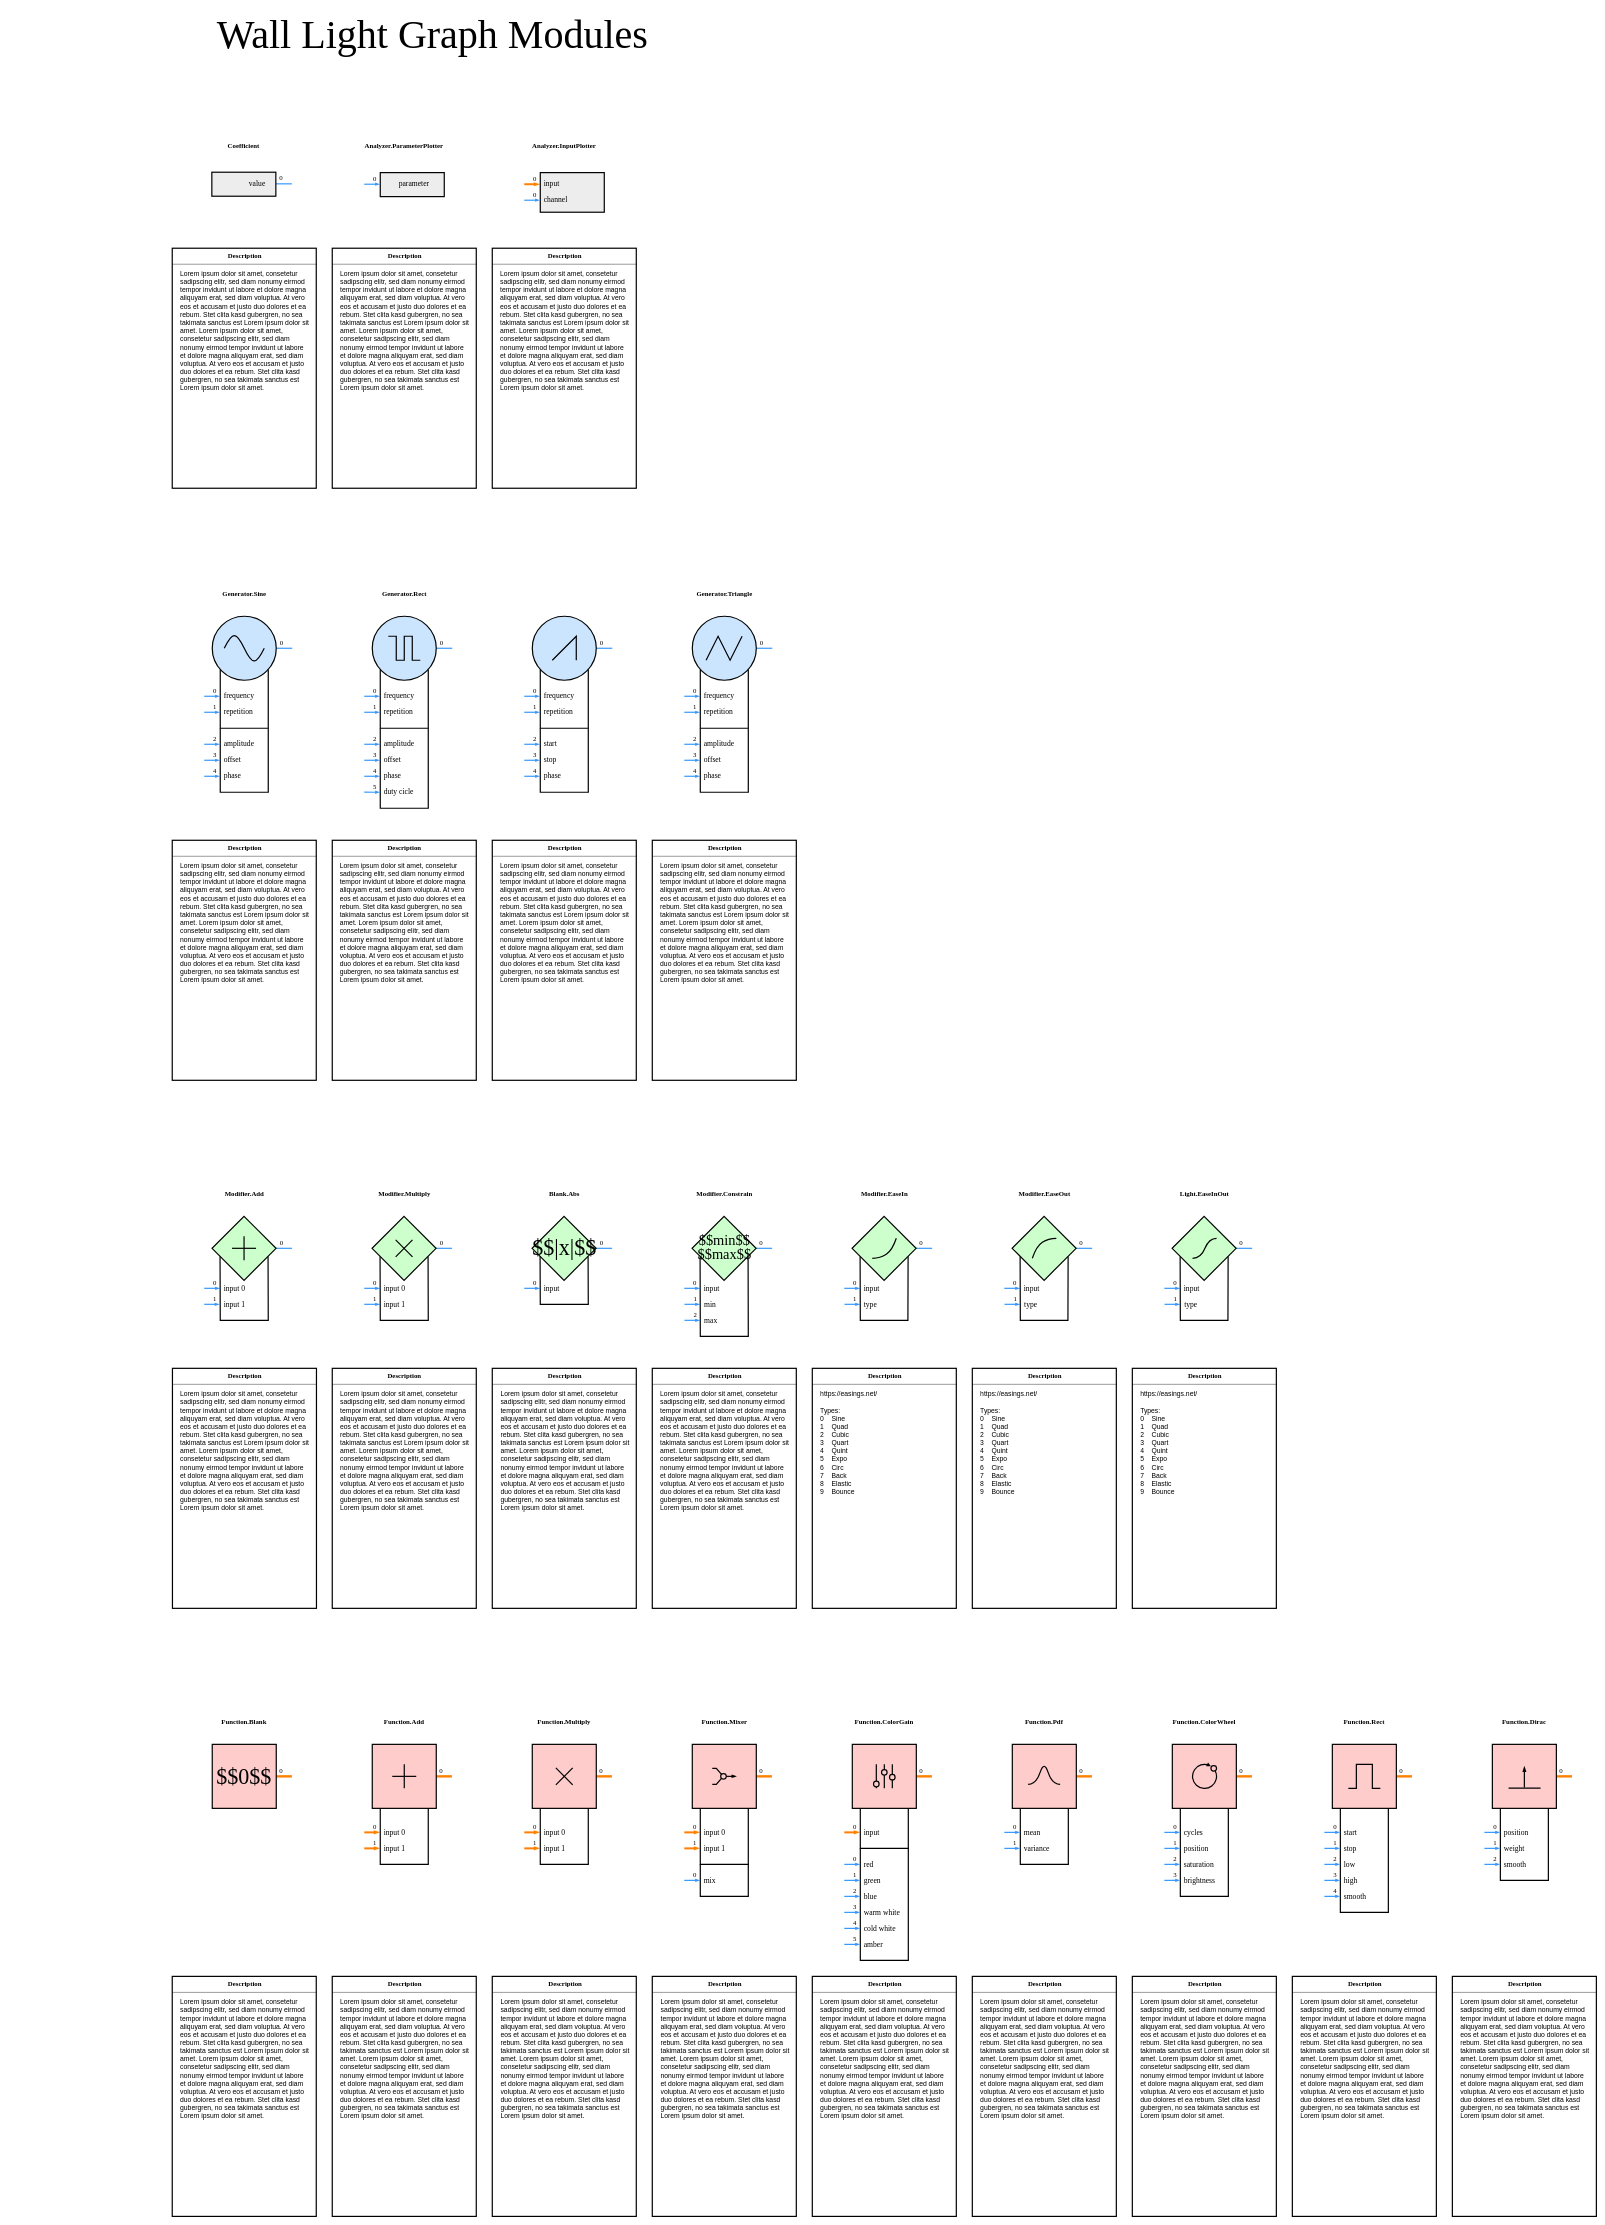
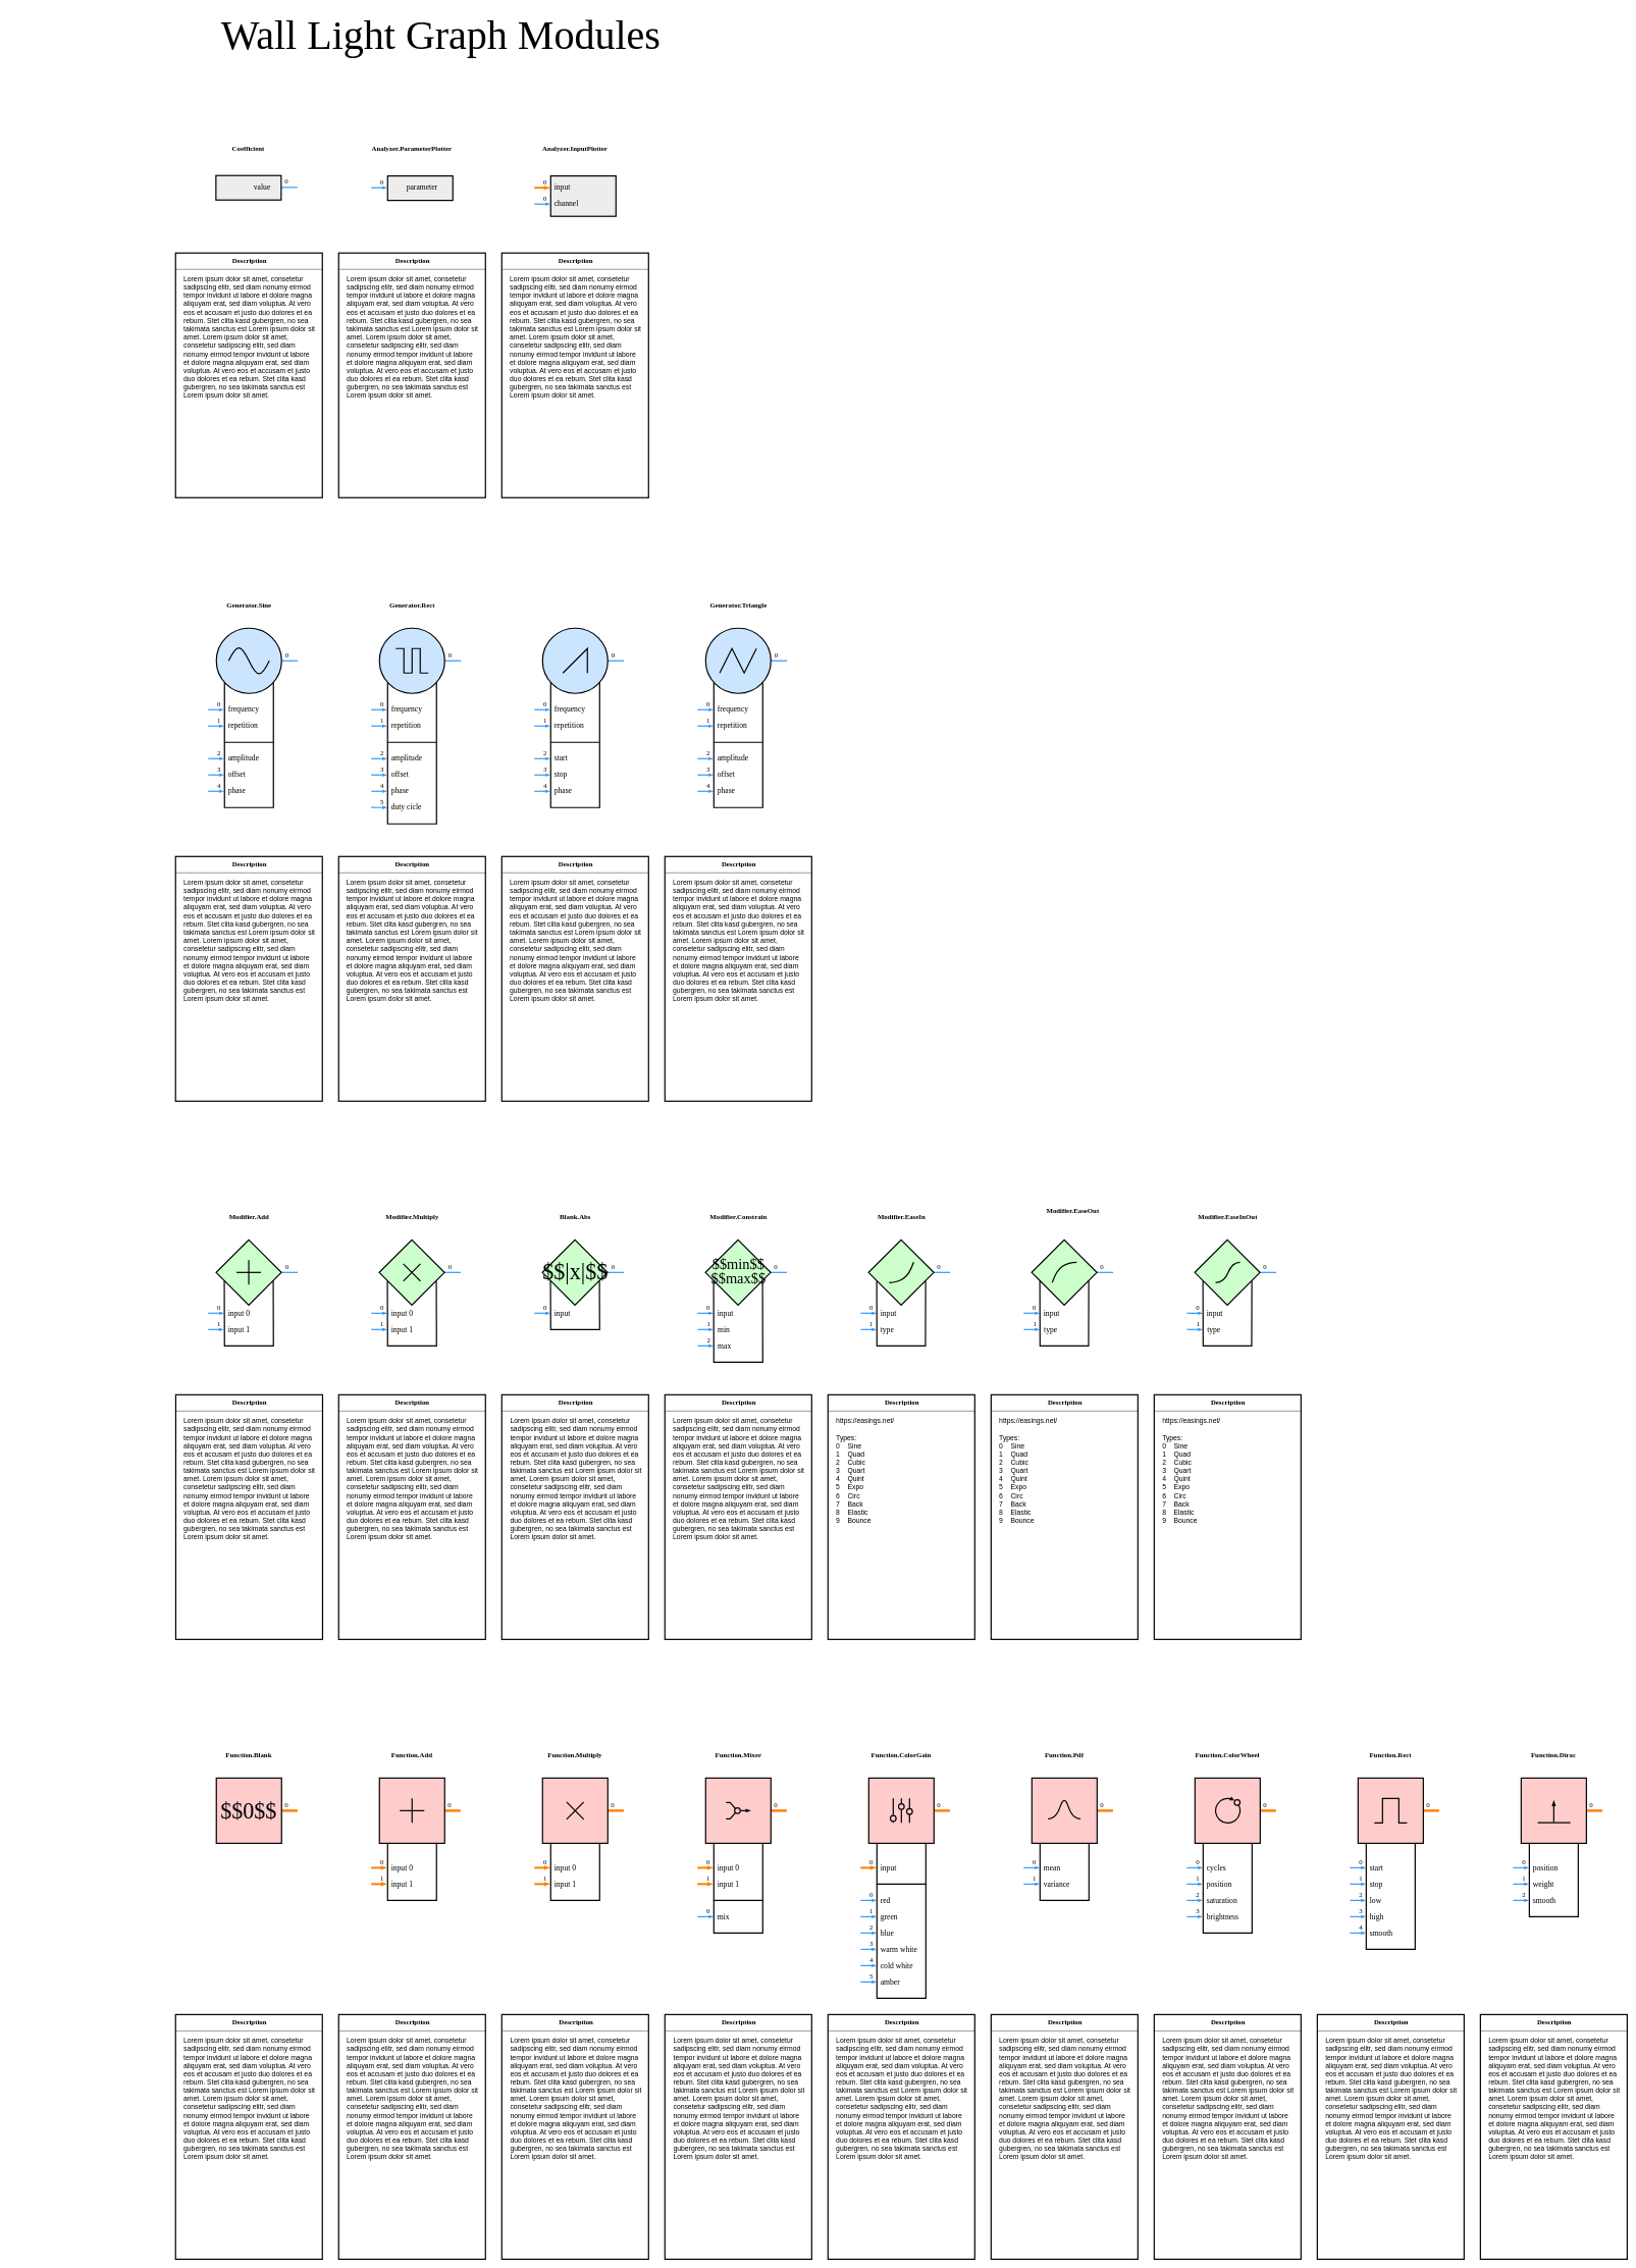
- <mxCell id="417" value="Modifier.EaseOut" style="text;html=1;align=center;verticalAlign=middle;resizable=0;points=[];autosize=1;strokeColor=none;fillColor=none;fontStyle=1;fontSize=17;fontFamily=Verdana;" vertex="1" parent="1"><mxGeometry x="2514.99" y="2970" width="190" height="30" as="geometry" /></mxCell>
+ <mxCell id="417" value="Modifier.EaseOut" style="text;html=1;align=center;verticalAlign=middle;resizable=0;points=[];autosize=1;strokeColor=none;fillColor=none;fontStyle=1;fontSize=17;fontFamily=Verdana;" vertex="1" parent="1"><mxGeometry x="2534.99" y="2955" width="190" height="30" as="geometry" /></mxCell>
- <mxCell id="433" value="Light.EaseInOut" style="text;html=1;align=center;verticalAlign=middle;resizable=0;points=[];autosize=1;strokeColor=none;fillColor=none;fontStyle=1;fontSize=17;fontFamily=Verdana;" vertex="1" parent="1"><mxGeometry x="2904.99" y="2970" width="210" height="30" as="geometry" /></mxCell>
+ <mxCell id="433" value="Modifier.EaseInOut" style="text;html=1;align=center;verticalAlign=middle;resizable=0;points=[];autosize=1;strokeColor=none;fillColor=none;fontStyle=1;fontSize=17;fontFamily=Verdana;" vertex="1" parent="1"><mxGeometry x="2904.99" y="2970" width="210" height="30" as="geometry" /></mxCell>
